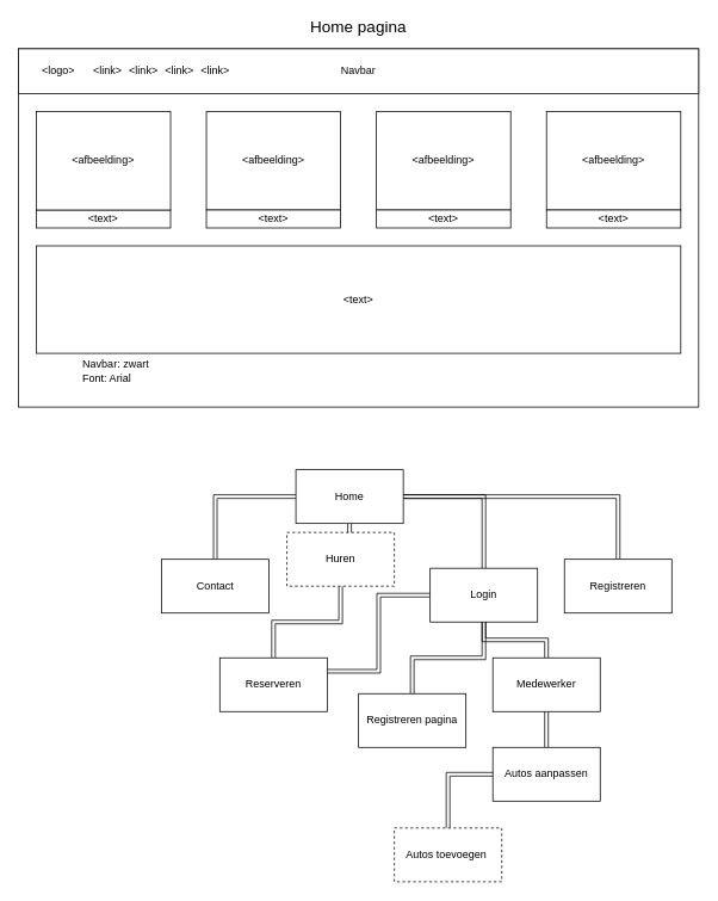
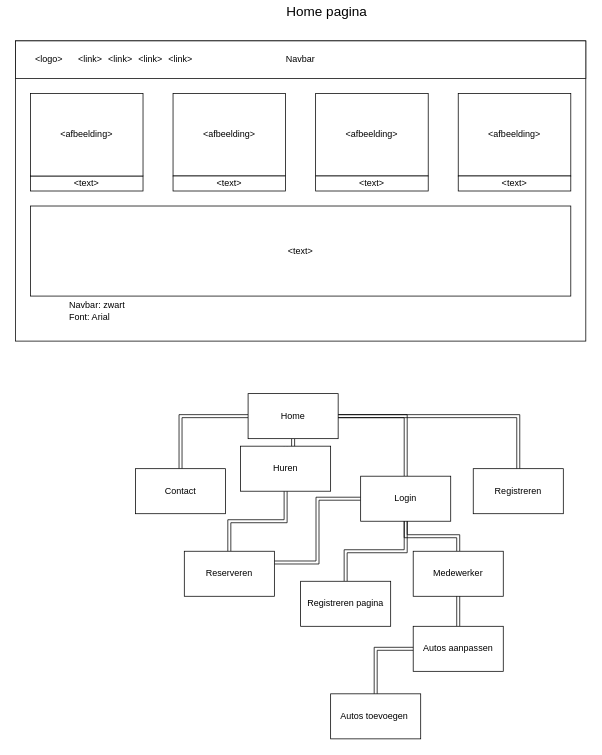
- <mxCell id="34" value="&lt;font style=&quot;font-size: 18px&quot;&gt;Home pagina&lt;/font&gt;" style="text;html=1;strokeColor=none;fillColor=none;align=center;verticalAlign=middle;whiteSpace=wrap;rounded=0;" parent="1" vertex="1"><mxGeometry x="295" y="20" width="210" height="20" as="geometry" /></mxCell>
+ <mxCell id="34" value="&lt;font style=&quot;font-size: 18px&quot;&gt;Home pagina&lt;/font&gt;" style="text;html=1;strokeColor=none;fillColor=none;align=center;verticalAlign=middle;whiteSpace=wrap;rounded=0;" parent="1" vertex="1"><mxGeometry x="330" y="5" width="210" height="20" as="geometry" /></mxCell>
- <mxCell id="21" value="Huren" style="rounded=0;whiteSpace=wrap;html=1;dashed=1;" parent="1" vertex="1"><mxGeometry x="320" y="594" width="120" height="60" as="geometry" /></mxCell>
+ <mxCell id="21" value="Huren" style="rounded=0;whiteSpace=wrap;html=1;" parent="1" vertex="1"><mxGeometry x="320" y="594" width="120" height="60" as="geometry" /></mxCell>
- <mxCell id="33" value="Autos toevoegen&amp;nbsp;" style="rounded=0;whiteSpace=wrap;html=1;dashed=1;" parent="1" vertex="1"><mxGeometry x="440" y="924" width="120" height="60" as="geometry" /></mxCell>
+ <mxCell id="33" value="Autos toevoegen&amp;nbsp;" style="rounded=0;whiteSpace=wrap;html=1;" parent="1" vertex="1"><mxGeometry x="440" y="924" width="120" height="60" as="geometry" /></mxCell>
